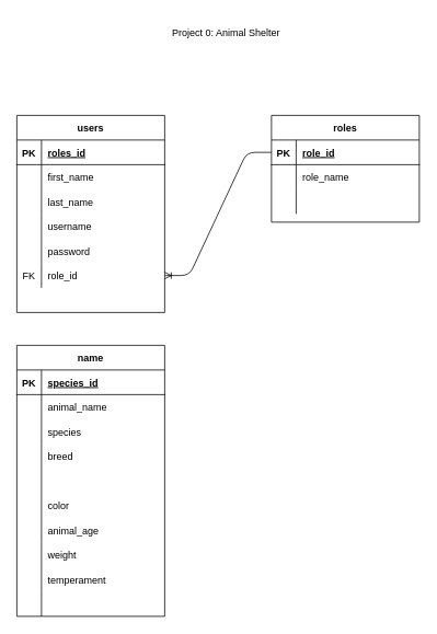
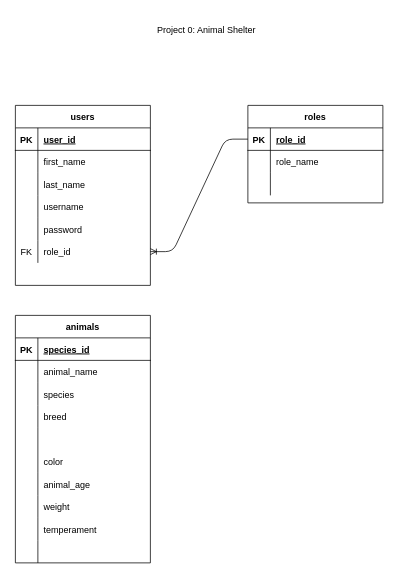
- <mxCell id="5" value="roles_id" style="shape=partialRectangle;connectable=0;fillColor=none;top=0;left=0;bottom=0;right=0;align=left;spacingLeft=6;fontStyle=5;overflow=hidden;" parent="3" vertex="1"><mxGeometry x="30" width="150" height="30" as="geometry" /></mxCell>
+ <mxCell id="5" value="user_id" style="shape=partialRectangle;connectable=0;fillColor=none;top=0;left=0;bottom=0;right=0;align=left;spacingLeft=6;fontStyle=5;overflow=hidden;" parent="3" vertex="1"><mxGeometry x="30" width="150" height="30" as="geometry" /></mxCell>
- <mxCell id="33" value="name" style="shape=table;startSize=30;container=1;collapsible=1;childLayout=tableLayout;fixedRows=1;rowLines=0;fontStyle=1;align=center;resizeLast=1;" parent="1" vertex="1"><mxGeometry x="20" y="420" width="180" height="330" as="geometry" /></mxCell>
+ <mxCell id="33" value="animals" style="shape=table;startSize=30;container=1;collapsible=1;childLayout=tableLayout;fixedRows=1;rowLines=0;fontStyle=1;align=center;resizeLast=1;" parent="1" vertex="1"><mxGeometry x="20" y="420" width="180" height="330" as="geometry" /></mxCell>
